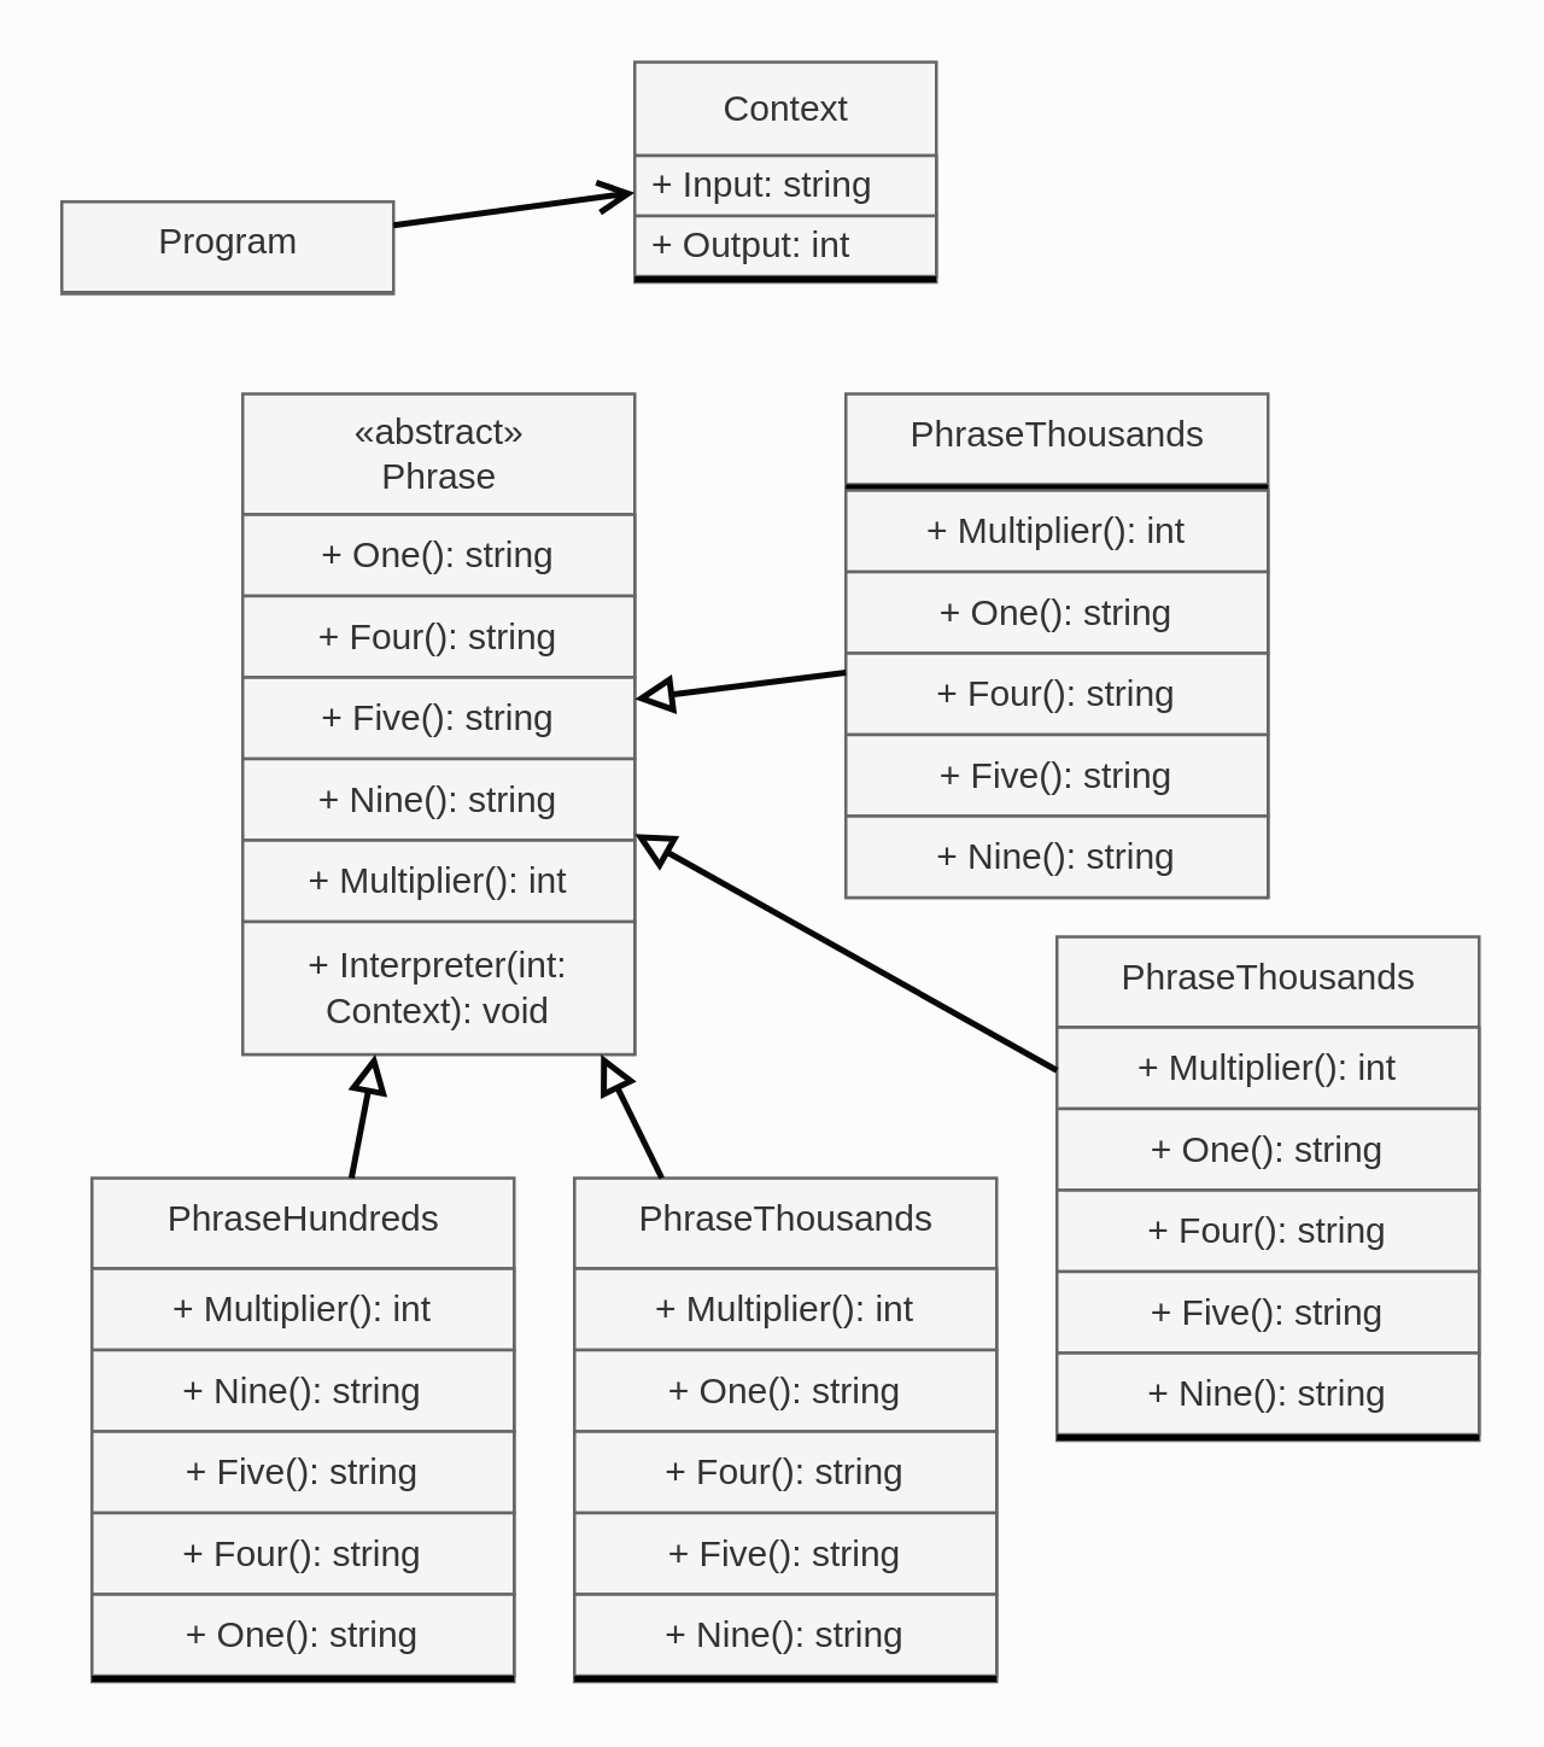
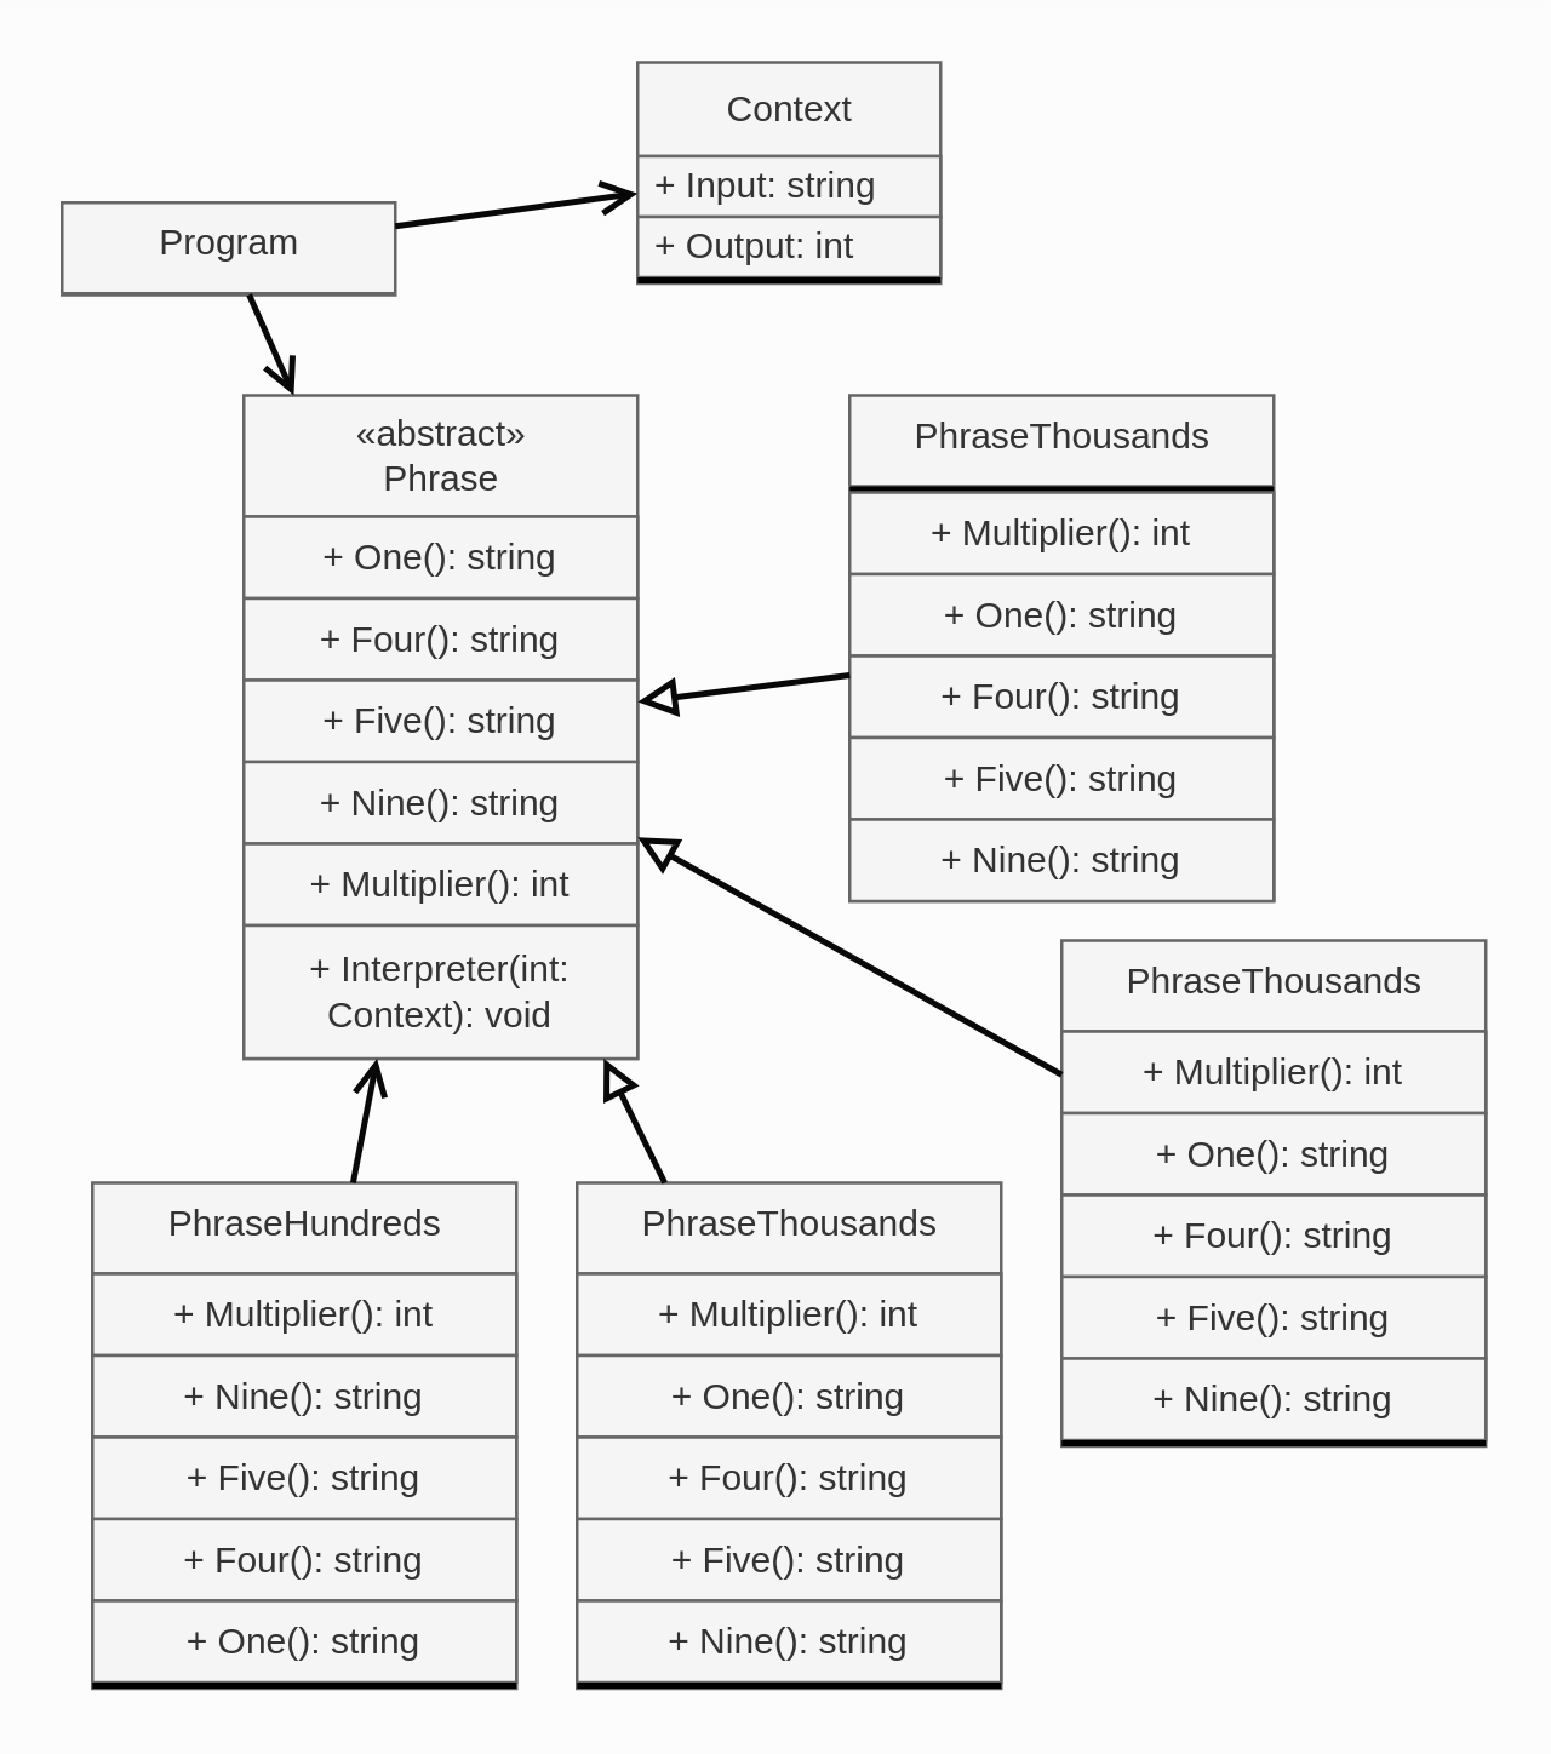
+ <mxCell id="31" value="" style="endArrow=open;startArrow=none;endFill=0;startFill=0;endSize=8;html=1;verticalAlign=bottom;labelBackgroundColor=none;strokeWidth=2;sketch=0;fillColor=#f5f5f5;strokeColor=#080808;" parent="1" source="6" edge="1" target="8"><mxGeometry width="160" relative="1" as="geometry"><mxPoint x="70.391" y="96" as="sourcePoint" /><mxPoint x="145.726" y="189" as="targetPoint" /></mxGeometry></mxCell>
- <mxCell id="30" value="" style="endArrow=block;startArrow=none;endFill=0;startFill=0;endSize=8;html=1;verticalAlign=bottom;labelBackgroundColor=none;sketch=0;strokeWidth=2;fillColor=#f5f5f5;strokeColor=#080808;" parent="1" edge="1" target="8" source="15"><mxGeometry width="160" relative="1" as="geometry"><mxPoint x="380.001" y="150" as="sourcePoint" /><mxPoint x="403" y="86" as="targetPoint" /></mxGeometry></mxCell>
+ <mxCell id="30" value="" style="endArrow=open;startArrow=none;endFill=0;startFill=0;endSize=8;html=1;verticalAlign=bottom;labelBackgroundColor=none;sketch=0;strokeWidth=2;fillColor=#f5f5f5;strokeColor=#080808;" parent="1" edge="1" target="8" source="15"><mxGeometry width="160" relative="1" as="geometry"><mxPoint x="380.001" y="150" as="sourcePoint" /><mxPoint x="403" y="86" as="targetPoint" /></mxGeometry></mxCell>
